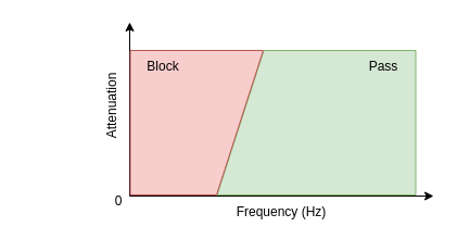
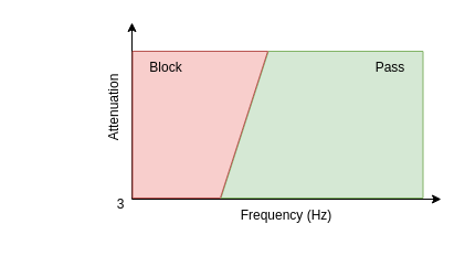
- <mxCell id="6" value="0" style="text;html=1;strokeColor=none;fillColor=none;align=center;verticalAlign=middle;whiteSpace=wrap;rounded=0;" vertex="1" parent="1"><mxGeometry x="79" y="170" width="60" height="30" as="geometry" /></mxCell>
+ <mxCell id="6" value="3" style="text;html=1;strokeColor=none;fillColor=none;align=center;verticalAlign=middle;whiteSpace=wrap;rounded=0;" vertex="1" parent="1"><mxGeometry x="79" y="170" width="60" height="30" as="geometry" /></mxCell>
